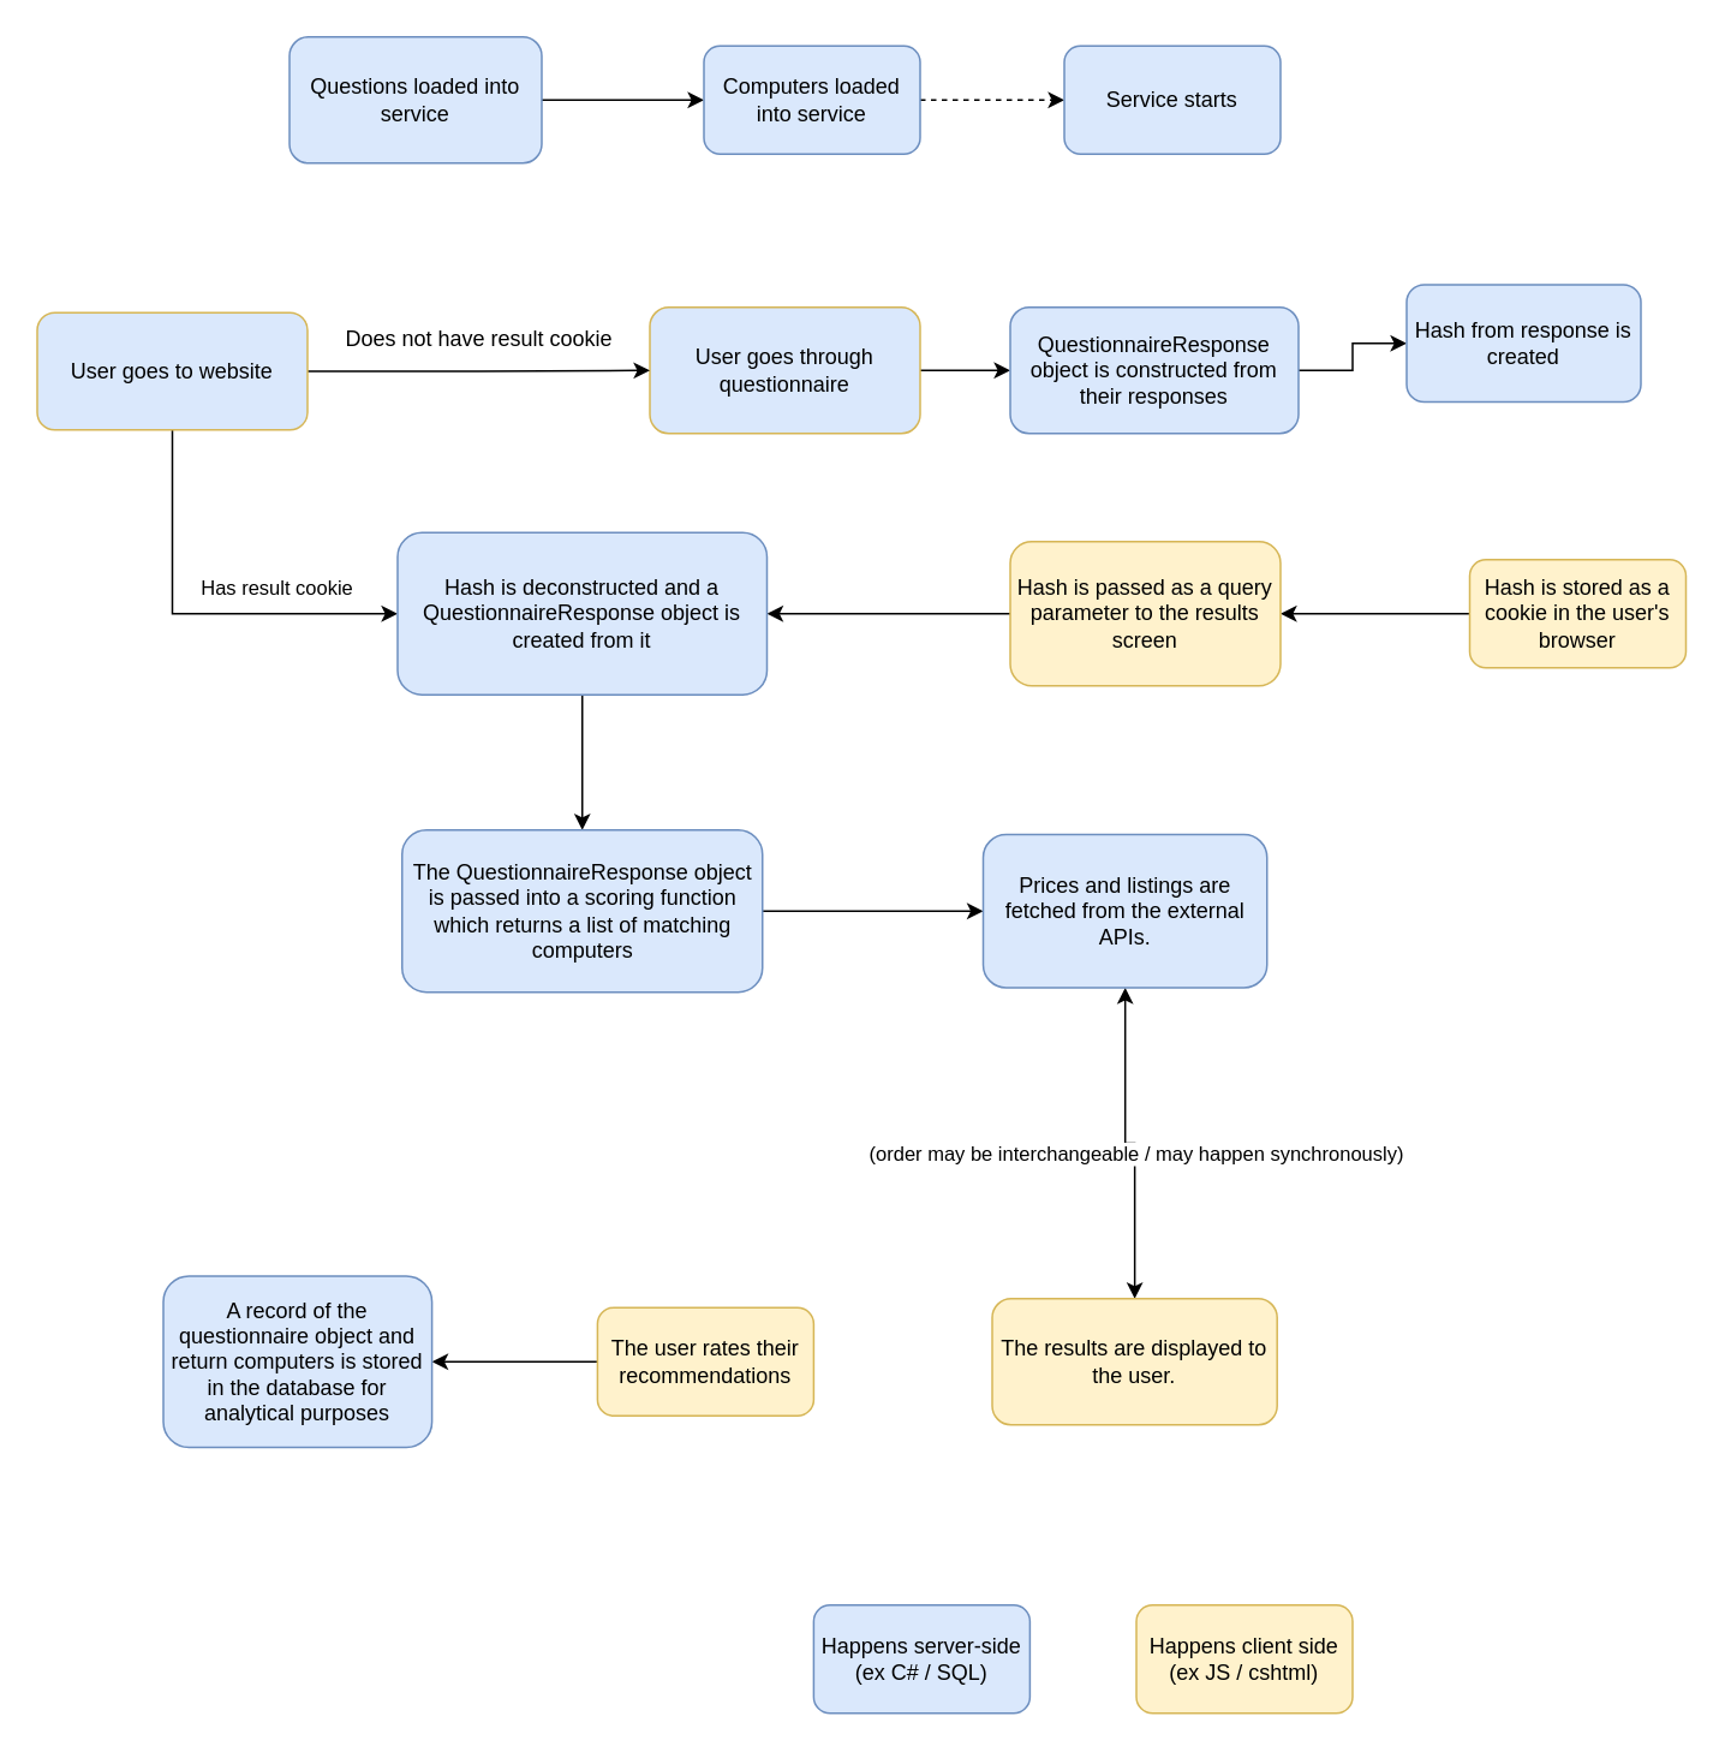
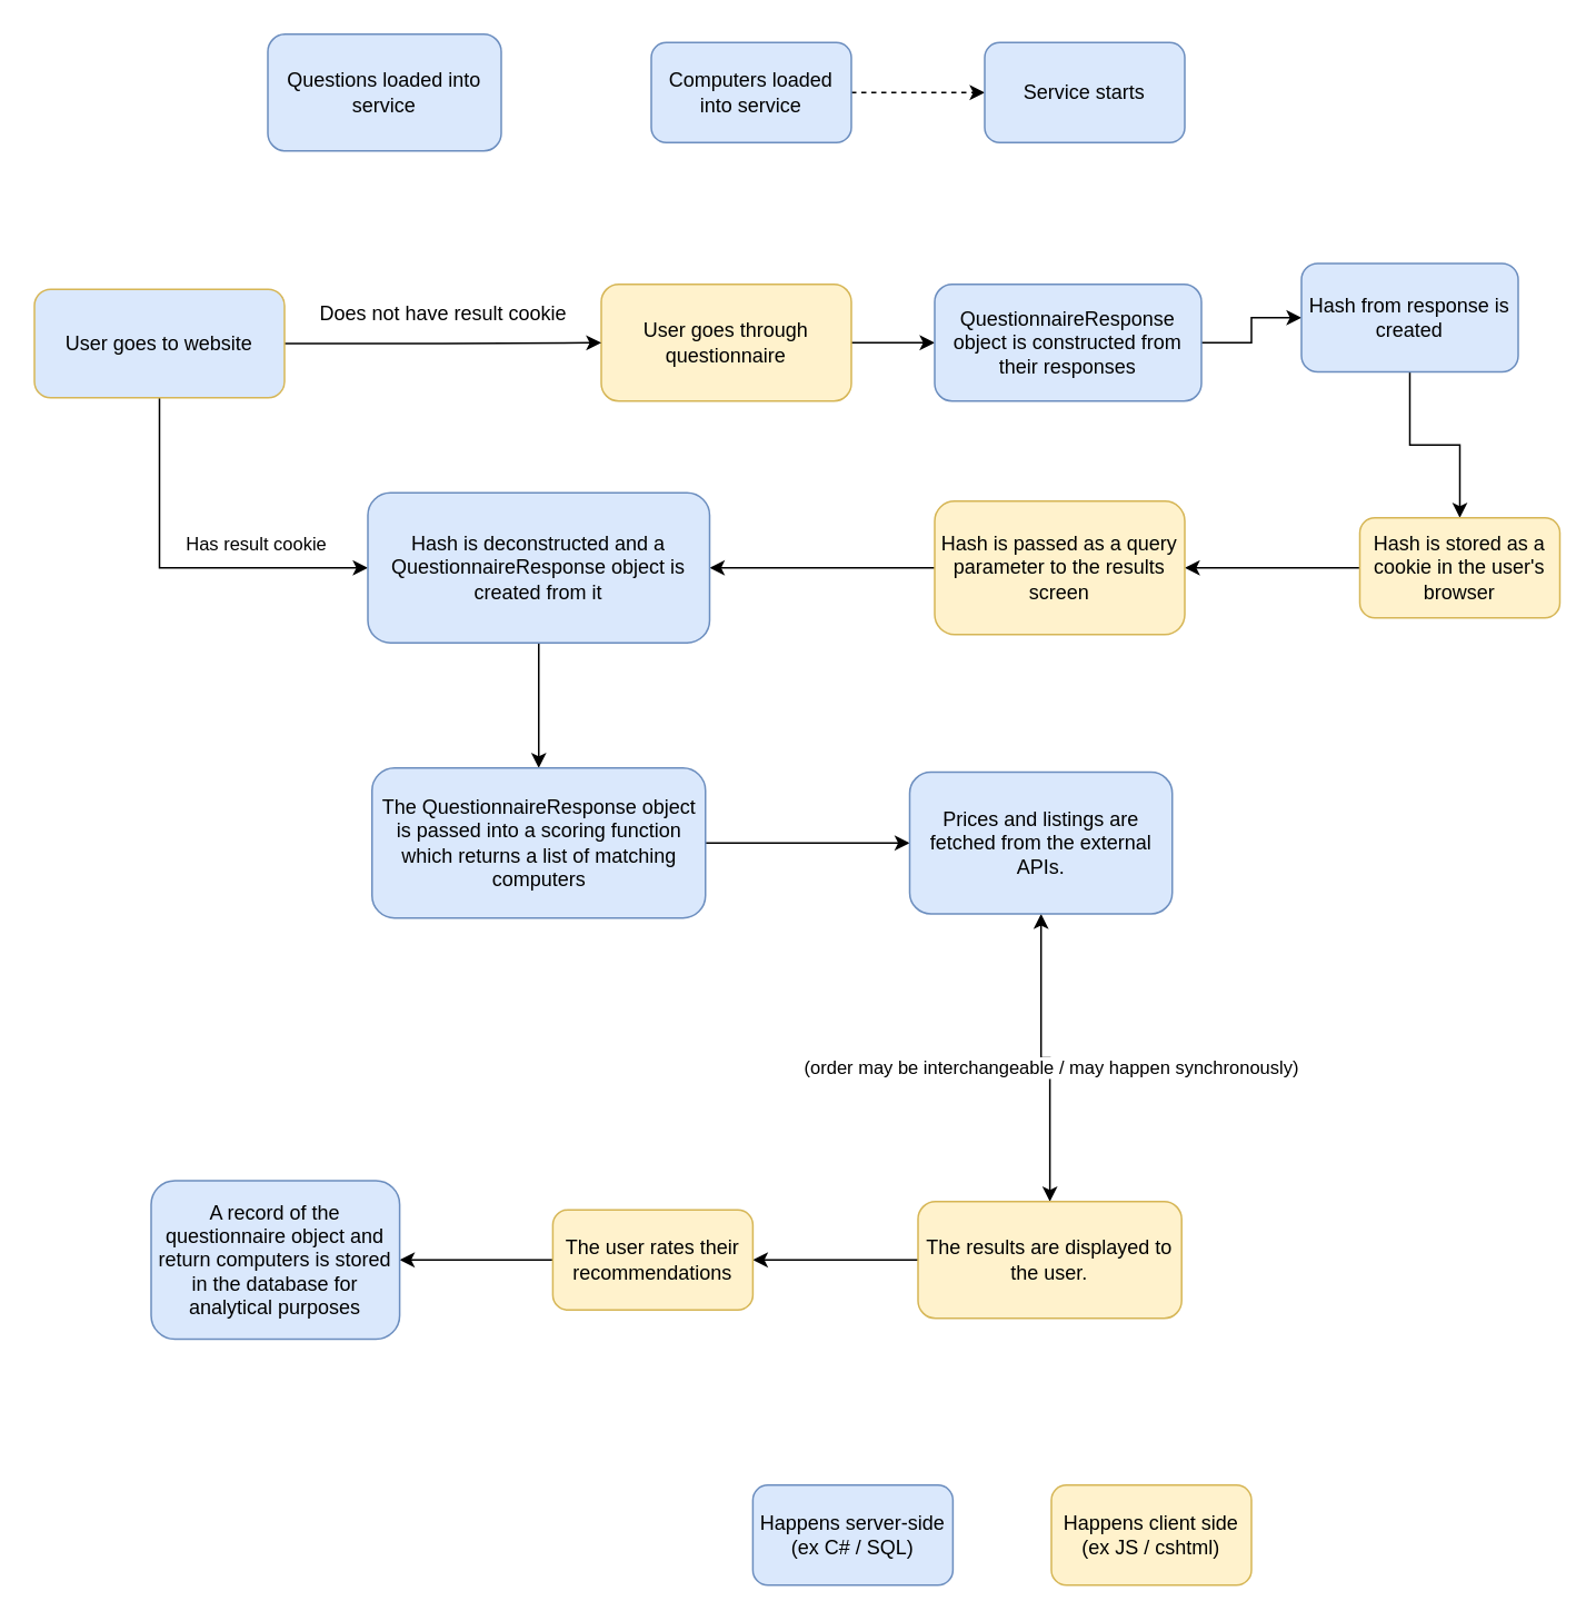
- <mxCell id="2" value="" style="edgeStyle=orthogonalEdgeStyle;rounded=0;orthogonalLoop=1;jettySize=auto;html=1;entryX=0;entryY=0.5;entryDx=0;entryDy=0;" edge="1" parent="1" source="3" target="13"><mxGeometry relative="1" as="geometry" /></mxCell>
- <mxCell id="5" value="User goes through questionnaire" style="whiteSpace=wrap;html=1;rounded=1;fillColor=#dae8fc;strokeColor=#d6b656;" vertex="1" parent="1"><mxGeometry x="360" y="170" width="150" height="70" as="geometry" /></mxCell>
+ <mxCell id="5" value="User goes through questionnaire" style="whiteSpace=wrap;html=1;rounded=1;fillColor=#fff2cc;strokeColor=#d6b656;" vertex="1" parent="1"><mxGeometry x="360" y="170" width="150" height="70" as="geometry" /></mxCell>
+ <mxCell id="8" style="edgeStyle=orthogonalEdgeStyle;rounded=0;orthogonalLoop=1;jettySize=auto;html=1;exitX=0.5;exitY=1;exitDx=0;exitDy=0;entryX=0.5;entryY=0;entryDx=0;entryDy=0;" edge="1" parent="1" source="9" target="11"><mxGeometry relative="1" as="geometry" /></mxCell>
+ <mxCell id="29" value="" style="edgeStyle=orthogonalEdgeStyle;rounded=0;orthogonalLoop=1;jettySize=auto;html=1;startArrow=none;startFill=0;endArrow=classic;endFill=1;" edge="1" parent="1" source="30" target="32"><mxGeometry relative="1" as="geometry" /></mxCell>
